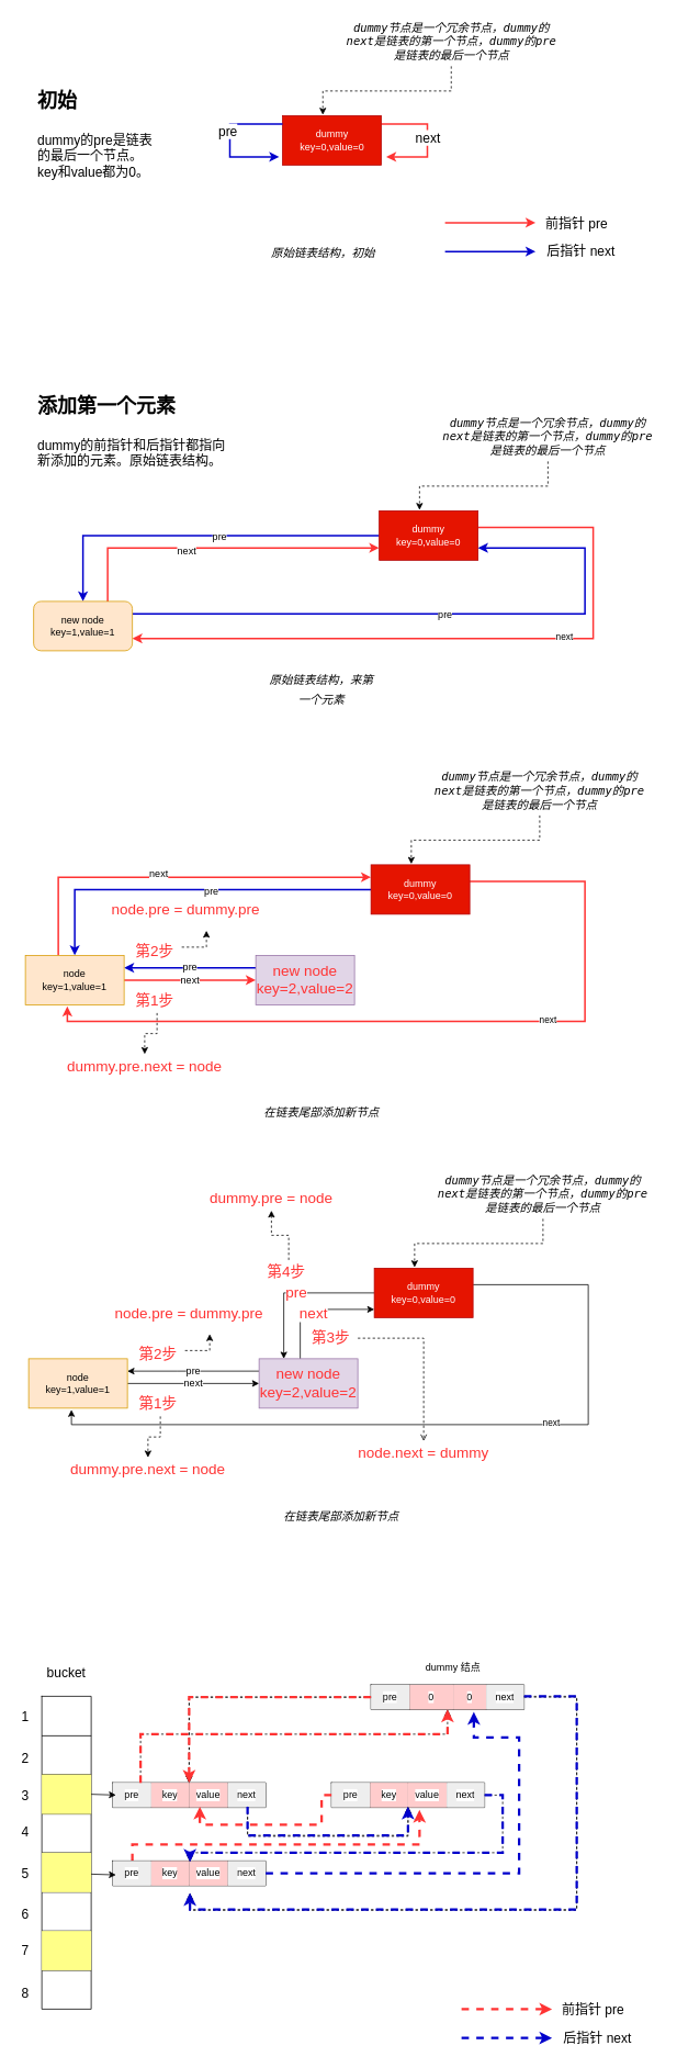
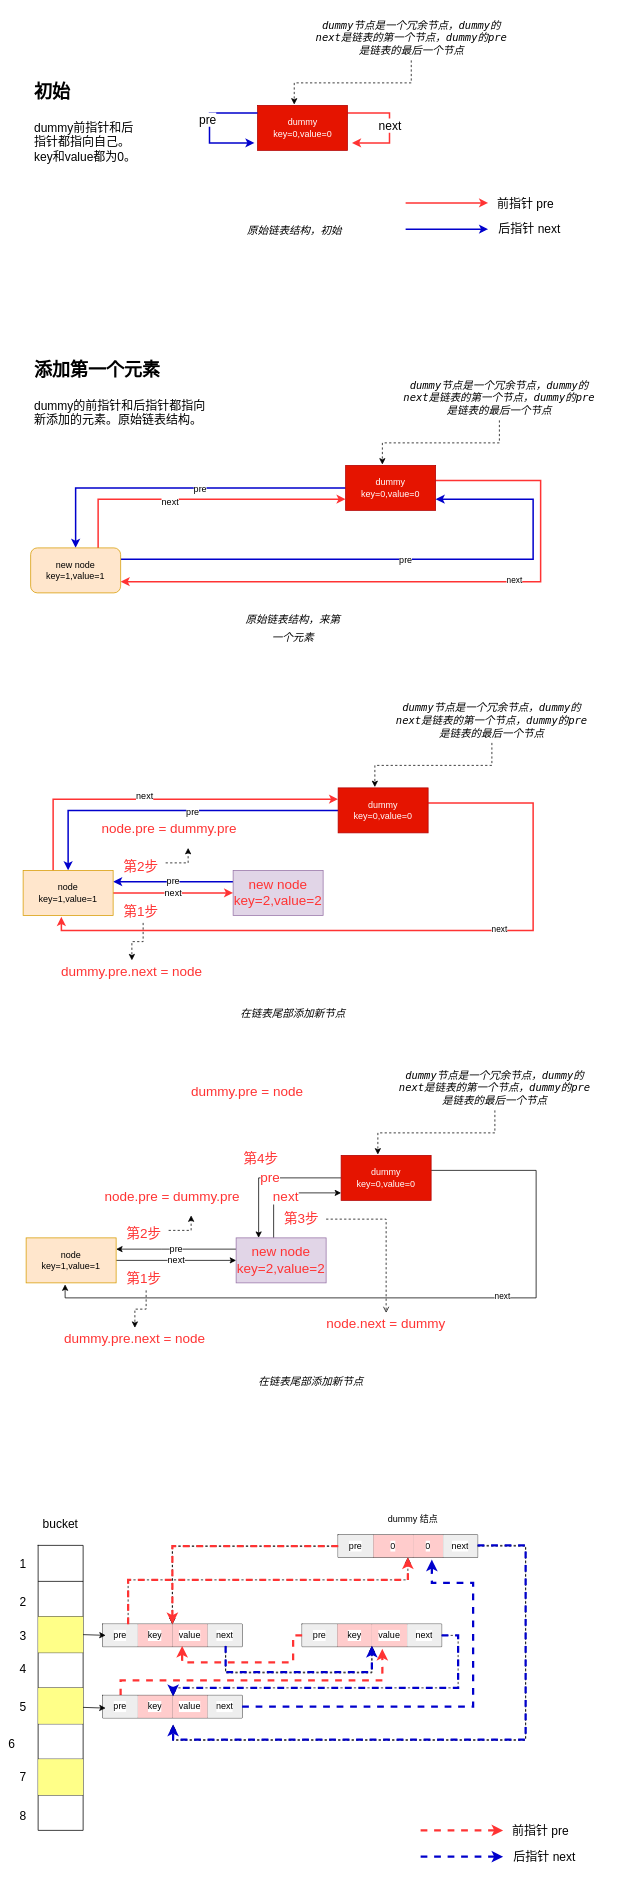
- <mxCell id="139" value="&lt;h1&gt;&lt;font style=&quot;font-size: 24px&quot;&gt;初始&lt;/font&gt;&lt;/h1&gt;&lt;div&gt;dummy的pre是链表的最后一个节点。key和value都为0。&lt;/div&gt;" style="text;html=1;strokeColor=none;fillColor=none;spacing=5;spacingTop=-20;whiteSpace=wrap;overflow=hidden;rounded=0;labelBackgroundColor=#FFFFFF;fontSize=16;fontColor=#000000;" vertex="1" parent="1"><mxGeometry x="40" y="90" width="150" height="140" as="geometry" /></mxCell>
+ <mxCell id="139" value="&lt;h1&gt;&lt;font style=&quot;font-size: 24px&quot;&gt;初始&lt;/font&gt;&lt;/h1&gt;&lt;div&gt;dummy前指针和后指针都指向自己。key和value都为0。&lt;/div&gt;" style="text;html=1;strokeColor=none;fillColor=none;spacing=5;spacingTop=-20;whiteSpace=wrap;overflow=hidden;rounded=0;labelBackgroundColor=#FFFFFF;fontSize=16;fontColor=#000000;" vertex="1" parent="1"><mxGeometry x="40" y="90" width="150" height="140" as="geometry" /></mxCell>
- <mxCell id="22" style="edgeStyle=orthogonalEdgeStyle;rounded=0;orthogonalLoop=1;jettySize=auto;html=1;dashed=1;fontSize=12;fontColor=#000000;" edge="1" parent="1" source="23" target="57"><mxGeometry relative="1" as="geometry" /></mxCell>
- <mxCell id="125" value="&lt;font style=&quot;font-size: 16px&quot;&gt;6&lt;/font&gt;" style="text;html=1;strokeColor=none;fillColor=none;align=center;verticalAlign=middle;whiteSpace=wrap;rounded=0;labelBackgroundColor=#FFFFFF;fontSize=12;fontColor=#000000;strokeWidth=1;" vertex="1" parent="1"><mxGeometry y="2310" width="20" height="30" as="geometry" x="20" /></mxCell>
+ <mxCell id="125" value="&lt;font style=&quot;font-size: 16px&quot;&gt;6&lt;/font&gt;" style="text;html=1;strokeColor=none;fillColor=none;align=center;verticalAlign=middle;whiteSpace=wrap;rounded=0;labelBackgroundColor=#FFFFFF;fontSize=12;fontColor=#000000;strokeWidth=1;" vertex="1" parent="1"><mxGeometry x="5" y="2310" width="20" height="30" as="geometry" /></mxCell>
